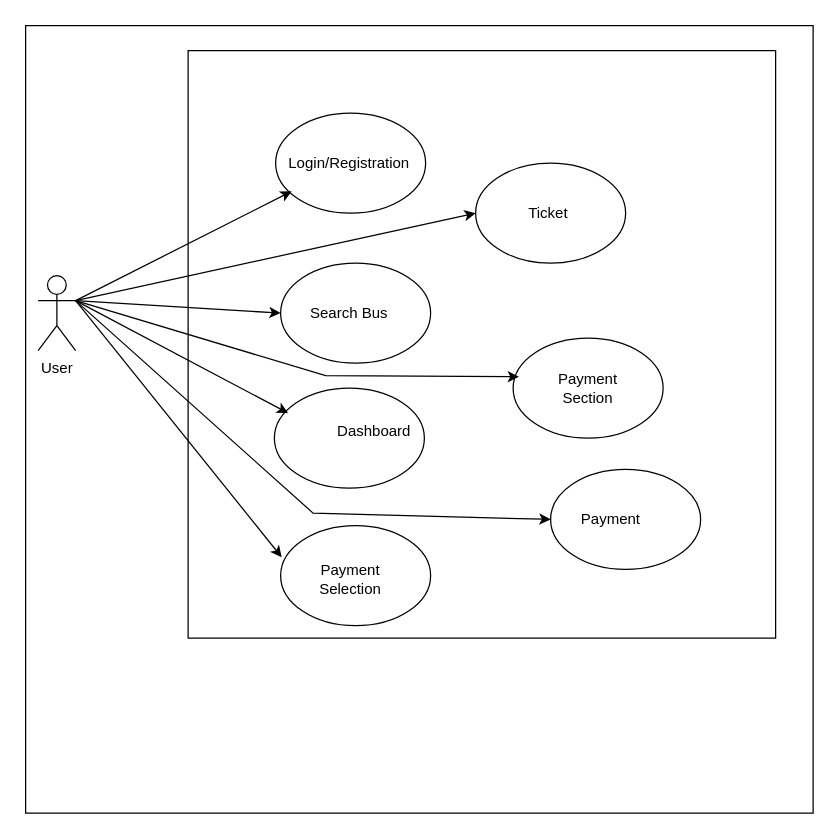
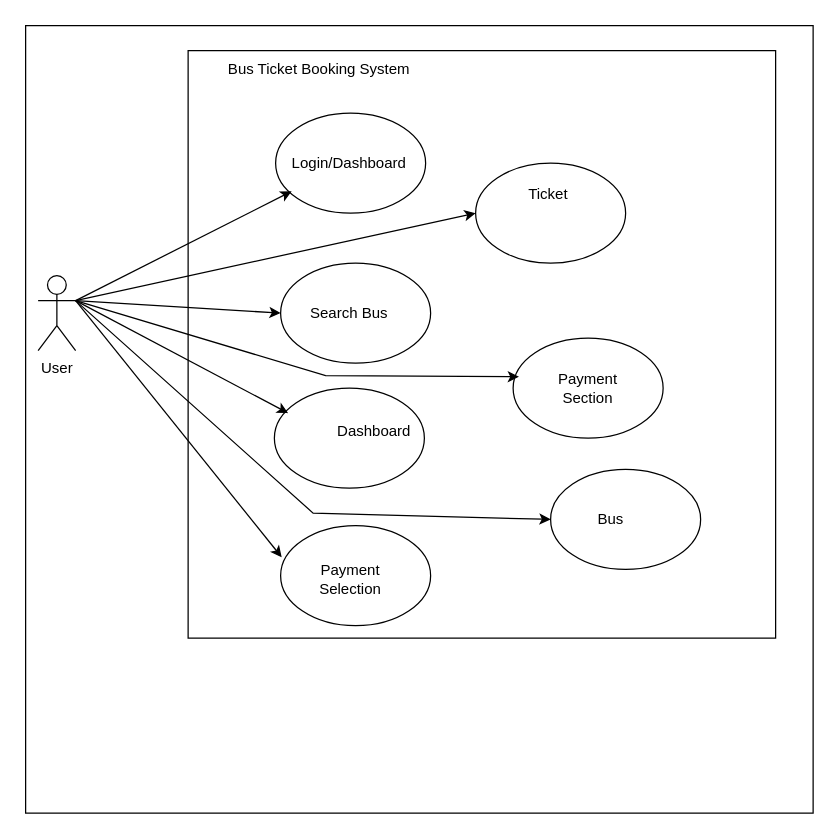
+ <mxCell id="5" value="Bus Ticket Booking System" style="text;html=1;align=center;verticalAlign=middle;whiteSpace=wrap;rounded=0;" vertex="1" parent="1"><mxGeometry x="180" y="40" width="150" height="30" as="geometry" /></mxCell>
- <mxCell id="7" value="Login/Registration" style="text;html=1;align=center;verticalAlign=middle;whiteSpace=wrap;rounded=0;" vertex="1" parent="1"><mxGeometry x="224" y="120" width="110" height="20" as="geometry" /></mxCell>
+ <mxCell id="7" value="Login/Dashboard" style="text;html=1;align=center;verticalAlign=middle;whiteSpace=wrap;rounded=0;" vertex="1" parent="1"><mxGeometry x="224" y="120" width="110" height="20" as="geometry" /></mxCell>
- <mxCell id="15" value="Ticket&amp;nbsp;" style="text;html=1;align=center;verticalAlign=middle;whiteSpace=wrap;rounded=0;" vertex="1" parent="1"><mxGeometry x="410" y="155" width="60" height="30" as="geometry" /></mxCell>
+ <mxCell id="15" value="Ticket&amp;nbsp;" style="text;html=1;align=center;verticalAlign=middle;whiteSpace=wrap;rounded=0;" vertex="1" parent="1"><mxGeometry x="410" y="140" width="60" height="30" as="geometry" /></mxCell>
- <mxCell id="19" value="Payment&amp;nbsp;" style="text;html=1;align=center;verticalAlign=middle;whiteSpace=wrap;rounded=0;" vertex="1" parent="1"><mxGeometry x="460" y="400" width="60" height="30" as="geometry" /></mxCell>
+ <mxCell id="19" value="Bus&amp;nbsp;" style="text;html=1;align=center;verticalAlign=middle;whiteSpace=wrap;rounded=0;" vertex="1" parent="1"><mxGeometry x="460" y="400" width="60" height="30" as="geometry" /></mxCell>
